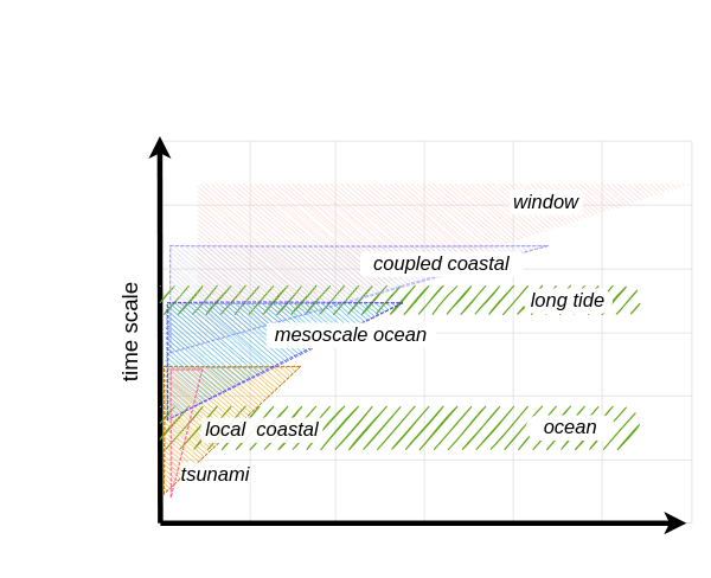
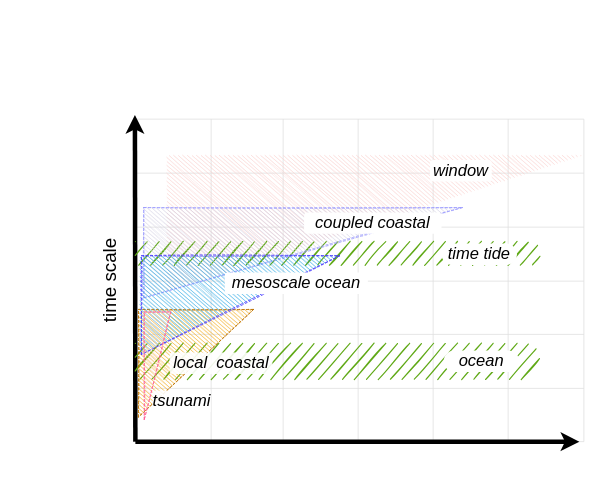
- <mxCell id="68" value="long tide" style="text;html=1;strokeColor=none;align=center;verticalAlign=middle;whiteSpace=wrap;rounded=1;fontSize=22;fontStyle=2;fillColor=#ffffff;arcSize=50;" vertex="1" parent="56"><mxGeometry x="408.209" y="125.905" width="100.506" height="28.57" as="geometry" /></mxCell>
+ <mxCell id="68" value="time tide" style="text;html=1;strokeColor=none;align=center;verticalAlign=middle;whiteSpace=wrap;rounded=1;fontSize=22;fontStyle=2;fillColor=#ffffff;arcSize=50;" vertex="1" parent="56"><mxGeometry x="408.209" y="125.905" width="100.506" height="28.57" as="geometry" /></mxCell>
